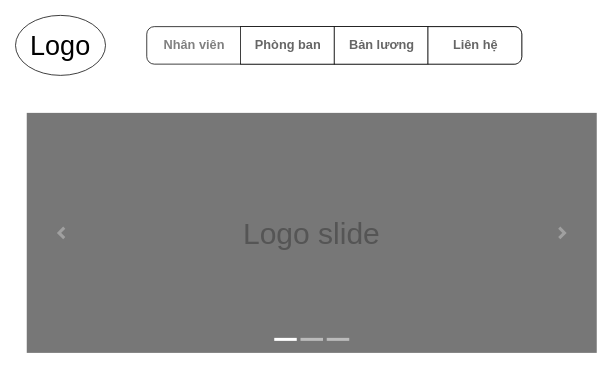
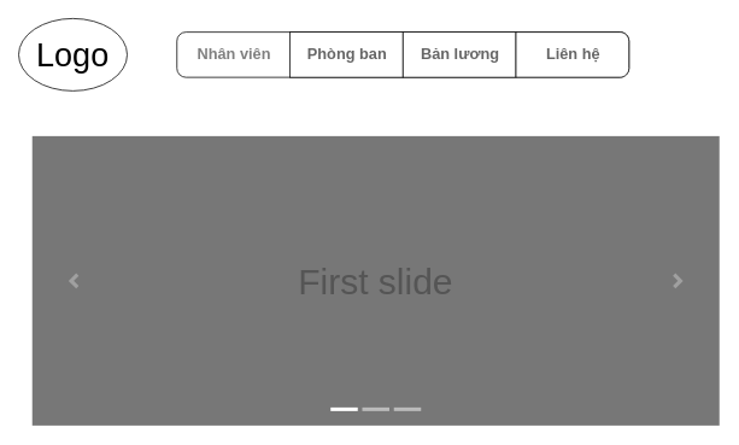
- <mxCell id="8" value="Logo slide" style="html=1;shadow=0;dashed=0;strokeColor=none;strokeWidth=1;fillColor=#777777;fontColor=#555555;whiteSpace=wrap;align=center;verticalAlign=middle;fontStyle=0;fontSize=40;fontFamily=Helvetica;" parent="1" vertex="1"><mxGeometry x="35" y="150" width="760" height="320" as="geometry" /></mxCell>
+ <mxCell id="8" value="First slide" style="html=1;shadow=0;dashed=0;strokeColor=none;strokeWidth=1;fillColor=#777777;fontColor=#555555;whiteSpace=wrap;align=center;verticalAlign=middle;fontStyle=0;fontSize=40;fontFamily=Helvetica;" parent="1" vertex="1"><mxGeometry x="35" y="150" width="760" height="320" as="geometry" /></mxCell>
